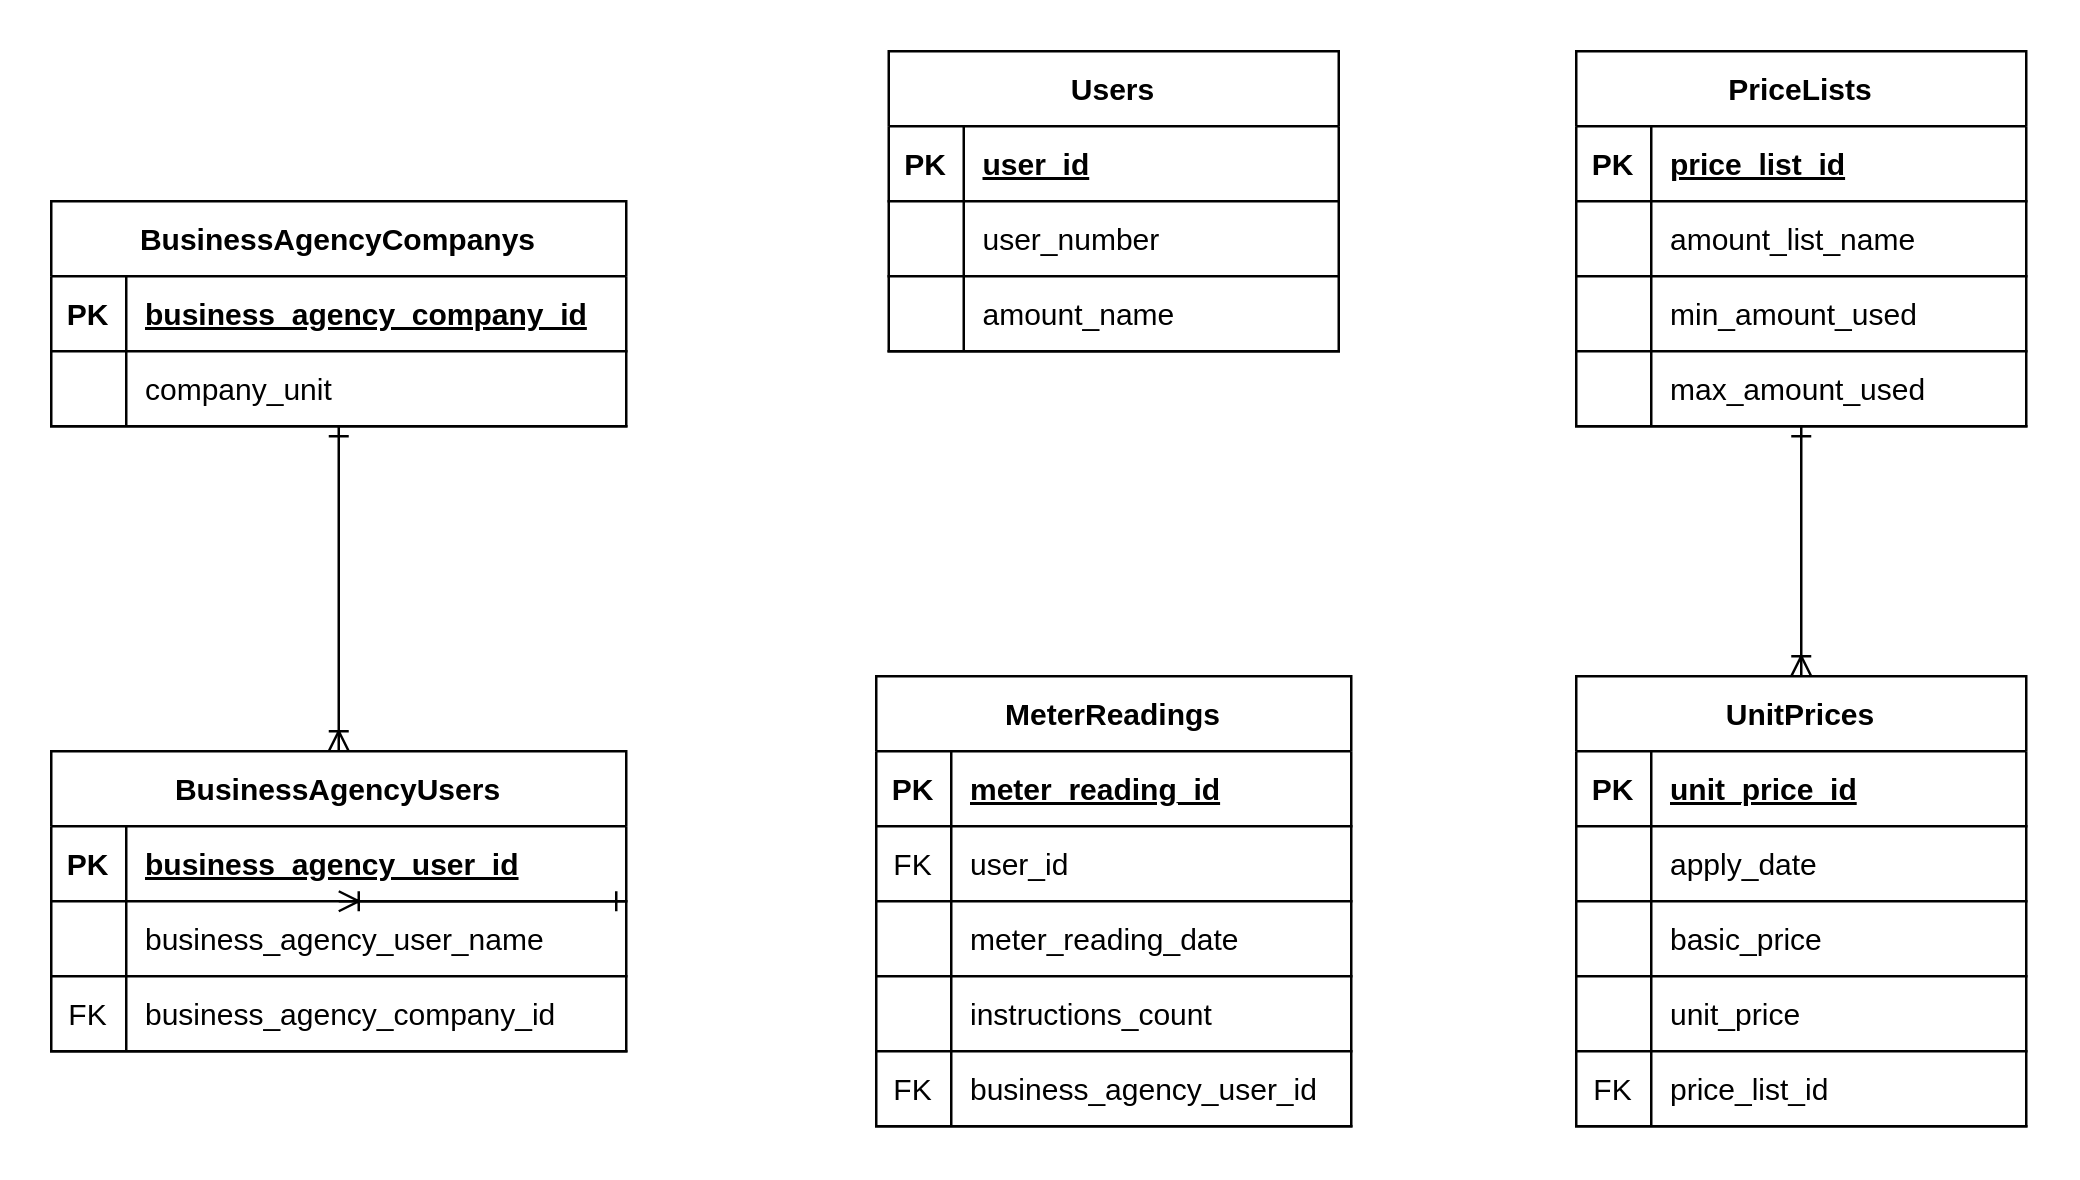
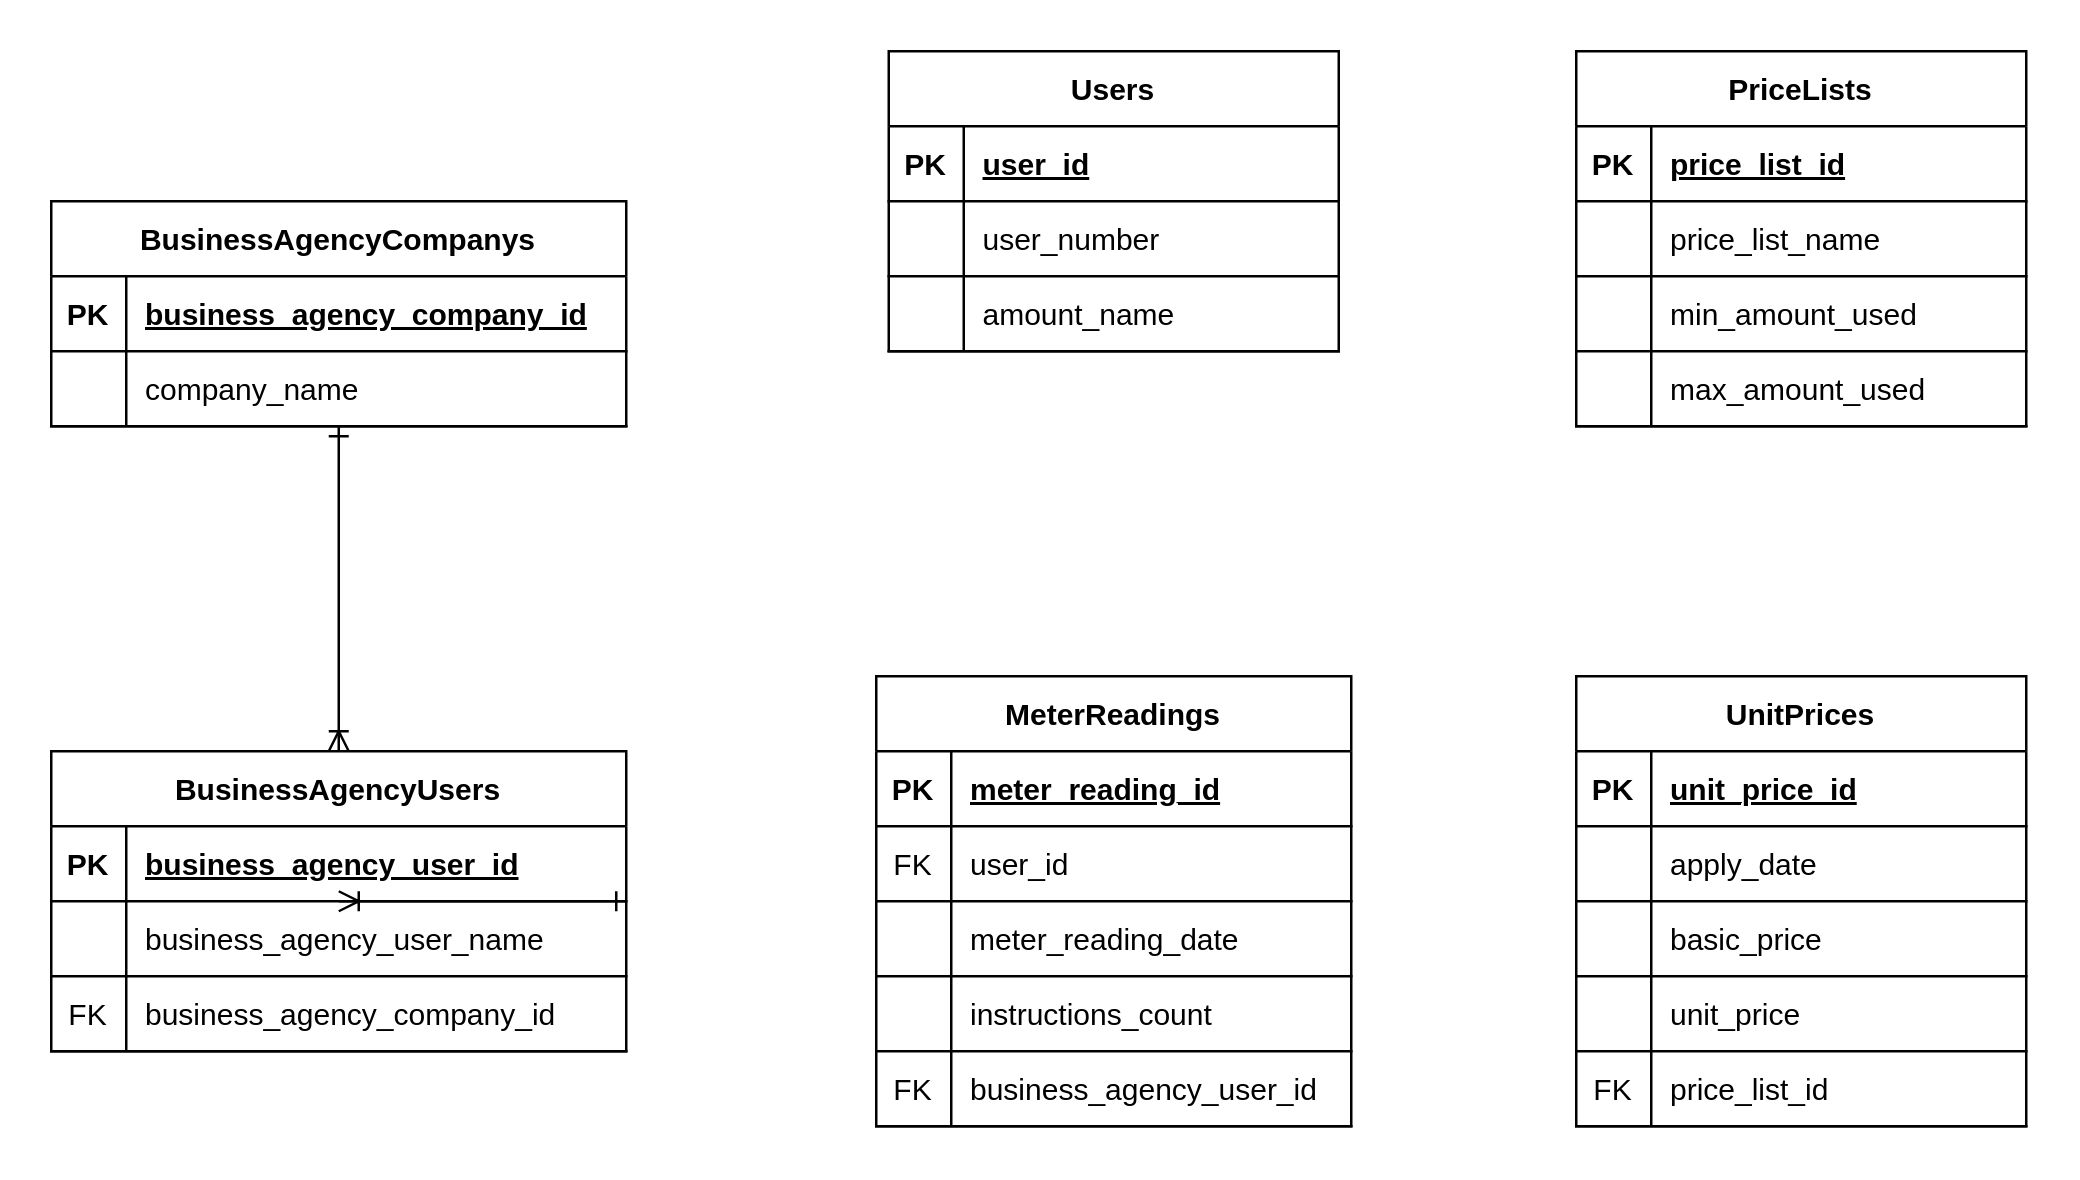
- <mxCell id="53" value="amount_list_name" style="shape=partialRectangle;connectable=0;fillColor=none;top=0;left=0;bottom=0;right=0;align=left;spacingLeft=6;fontStyle=0;overflow=hidden;" vertex="1" parent="51"><mxGeometry x="30" width="150" height="30" as="geometry"><mxRectangle width="150" height="30" as="alternateBounds" /></mxGeometry></mxCell>
+ <mxCell id="53" value="price_list_name" style="shape=partialRectangle;connectable=0;fillColor=none;top=0;left=0;bottom=0;right=0;align=left;spacingLeft=6;fontStyle=0;overflow=hidden;" vertex="1" parent="51"><mxGeometry x="30" width="150" height="30" as="geometry"><mxRectangle width="150" height="30" as="alternateBounds" /></mxGeometry></mxCell>
- <mxCell id="44" value="company_unit" style="shape=partialRectangle;connectable=0;fillColor=none;top=0;left=0;bottom=0;right=0;align=left;spacingLeft=6;fontStyle=0;overflow=hidden;" vertex="1" parent="42"><mxGeometry x="30" width="200" height="30" as="geometry"><mxRectangle width="200" height="30" as="alternateBounds" /></mxGeometry></mxCell>
+ <mxCell id="44" value="company_name" style="shape=partialRectangle;connectable=0;fillColor=none;top=0;left=0;bottom=0;right=0;align=left;spacingLeft=6;fontStyle=0;overflow=hidden;" vertex="1" parent="42"><mxGeometry x="30" width="200" height="30" as="geometry"><mxRectangle width="200" height="30" as="alternateBounds" /></mxGeometry></mxCell>
- <mxCell id="76" value="" style="fontSize=12;html=1;endArrow=ERoneToMany;rounded=0;startArrow=ERone;startFill=0;edgeStyle=orthogonalEdgeStyle;" edge="1" parent="1" source="47" target="60"><mxGeometry width="100" height="100" relative="1" as="geometry"><mxPoint x="450" y="180" as="sourcePoint" /><mxPoint x="450" y="250" as="targetPoint" /><Array as="points" /></mxGeometry></mxCell>
